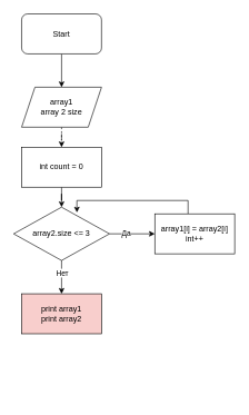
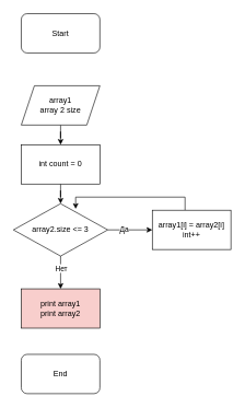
- <mxCell id="2" value="" style="edgeStyle=orthogonalEdgeStyle;rounded=0;orthogonalLoop=1;jettySize=auto;html=1;" edge="1" parent="1" source="3" target="6"><mxGeometry relative="1" as="geometry" /></mxCell>
- <mxCell id="5" value="" style="edgeStyle=orthogonalEdgeStyle;rounded=0;orthogonalLoop=1;jettySize=auto;html=1;dashed=1;" edge="1" parent="1" source="6" target="8"><mxGeometry relative="1" as="geometry" /></mxCell>
+ <mxCell id="5" value="" style="edgeStyle=orthogonalEdgeStyle;rounded=0;orthogonalLoop=1;jettySize=auto;html=1;" edge="1" parent="1" source="6" target="8"><mxGeometry relative="1" as="geometry" /></mxCell>
+ <mxCell id="4" value="End" style="rounded=1;whiteSpace=wrap;html=1;" vertex="1" parent="1"><mxGeometry x="32" y="540" width="120" height="60" as="geometry" /></mxCell>
